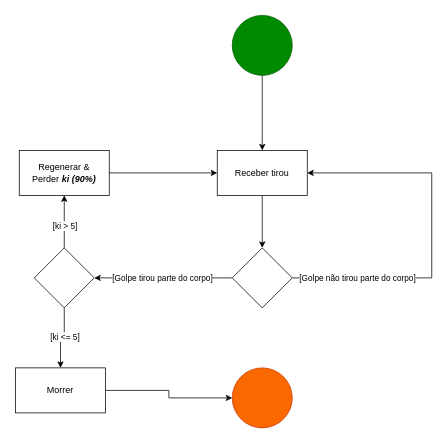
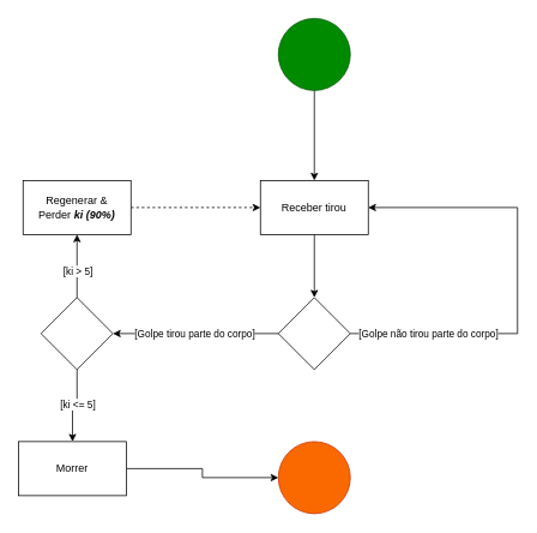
- <mxCell id="16" style="edgeStyle=orthogonalEdgeStyle;rounded=0;orthogonalLoop=1;jettySize=auto;html=1;exitX=1;exitY=0.5;exitDx=0;exitDy=0;entryX=0;entryY=0.5;entryDx=0;entryDy=0;" parent="1" source="17" target="5" edge="1"><mxGeometry relative="1" as="geometry" /></mxCell>
+ <mxCell id="16" style="edgeStyle=orthogonalEdgeStyle;rounded=0;orthogonalLoop=1;jettySize=auto;html=1;exitX=1;exitY=0.5;exitDx=0;exitDy=0;entryX=0;entryY=0.5;entryDx=0;entryDy=0;dashed=1;" parent="1" source="17" target="5" edge="1"><mxGeometry relative="1" as="geometry" /></mxCell>
